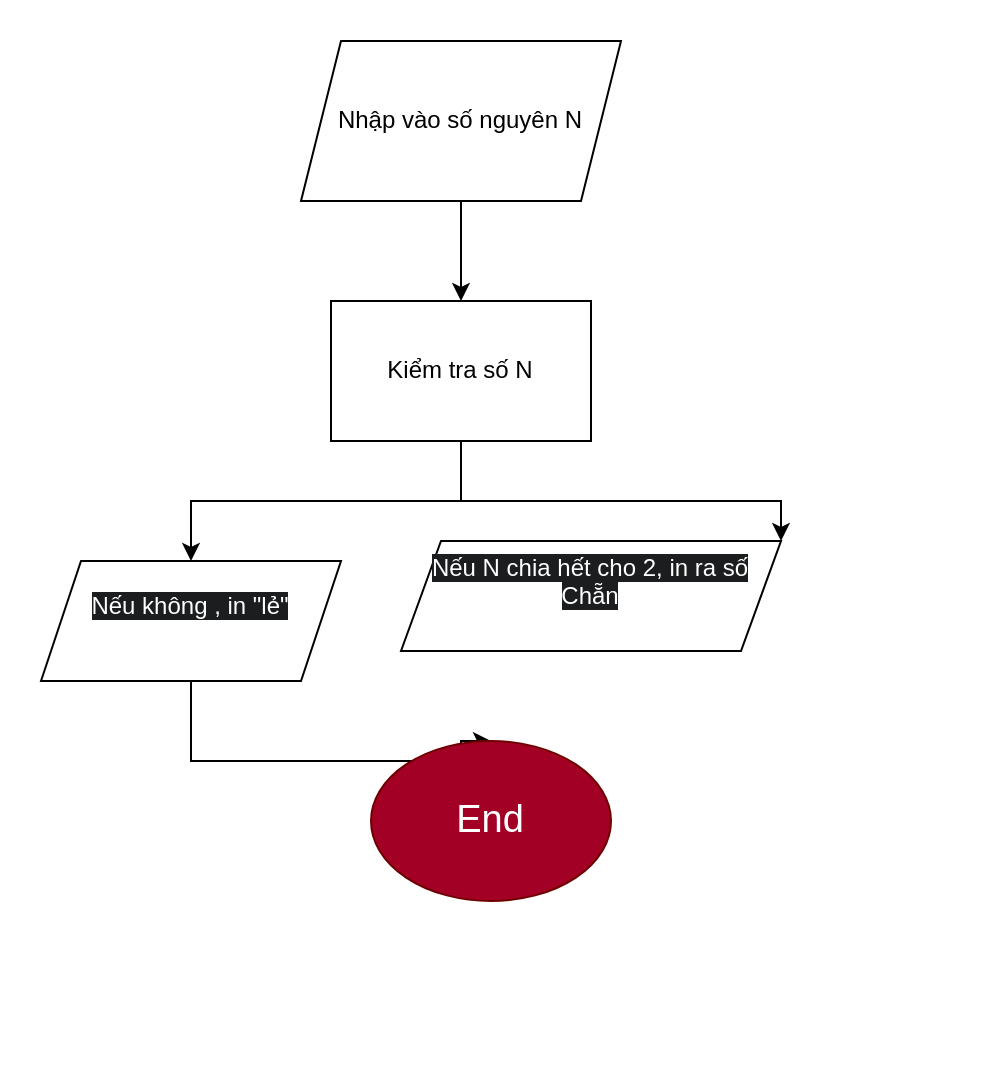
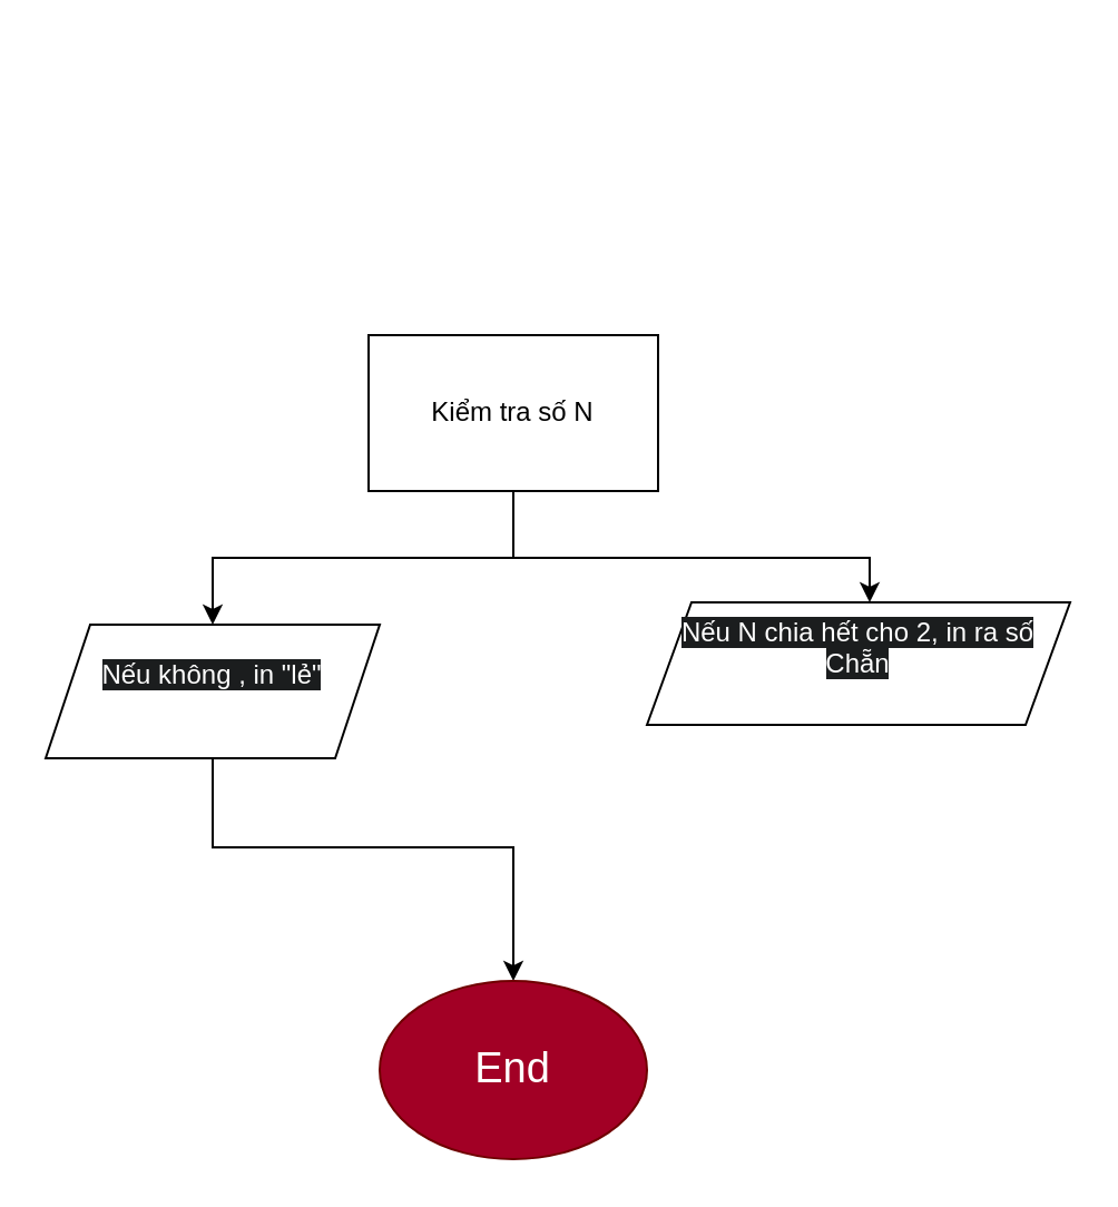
- <mxCell id="3" value="Nhập vào số nguyên N" style="shape=parallelogram;perimeter=parallelogramPerimeter;whiteSpace=wrap;html=1;fixedSize=1;" vertex="1" parent="1"><mxGeometry x="150" y="20" width="160" height="80" as="geometry" /></mxCell>
- <mxCell id="2" style="edgeStyle=orthogonalEdgeStyle;rounded=0;orthogonalLoop=1;jettySize=auto;html=1;entryX=0.5;entryY=0;entryDx=0;entryDy=0;" edge="1" parent="1" source="3" target="6"><mxGeometry relative="1" as="geometry" /></mxCell>
- <mxCell id="10" value="&#10;&lt;span style=&quot;color: rgb(255, 255, 255); font-family: Helvetica; font-size: 12px; font-style: normal; font-variant-ligatures: normal; font-variant-caps: normal; font-weight: 400; letter-spacing: normal; orphans: 2; text-align: center; text-indent: 0px; text-transform: none; widows: 2; word-spacing: 0px; -webkit-text-stroke-width: 0px; white-space: normal; background-color: rgb(27, 29, 30); text-decoration-thickness: initial; text-decoration-style: initial; text-decoration-color: initial; display: inline !important; float: none;&quot;&gt;Nếu N chia hết cho 2, in ra số Chẵn&lt;/span&gt;&#10;&#10;" style="shape=parallelogram;perimeter=parallelogramPerimeter;whiteSpace=wrap;html=1;fixedSize=1;" vertex="1" parent="1"><mxGeometry x="200" y="270" width="190" height="55" as="geometry" /></mxCell>
+ <mxCell id="10" value="&#10;&lt;span style=&quot;color: rgb(255, 255, 255); font-family: Helvetica; font-size: 12px; font-style: normal; font-variant-ligatures: normal; font-variant-caps: normal; font-weight: 400; letter-spacing: normal; orphans: 2; text-align: center; text-indent: 0px; text-transform: none; widows: 2; word-spacing: 0px; -webkit-text-stroke-width: 0px; white-space: normal; background-color: rgb(27, 29, 30); text-decoration-thickness: initial; text-decoration-style: initial; text-decoration-color: initial; display: inline !important; float: none;&quot;&gt;Nếu N chia hết cho 2, in ra số Chẵn&lt;/span&gt;&#10;&#10;" style="shape=parallelogram;perimeter=parallelogramPerimeter;whiteSpace=wrap;html=1;fixedSize=1;" vertex="1" parent="1"><mxGeometry x="290" y="270" width="190" height="55" as="geometry" /></mxCell>
- <mxCell id="8" value="&lt;font style=&quot;font-size: 19px;&quot;&gt;End&lt;/font&gt;" style="ellipse;whiteSpace=wrap;html=1;fillColor=#a20025;fontColor=#ffffff;strokeColor=#6F0000;" vertex="1" parent="1"><mxGeometry x="185" y="370" width="120" height="80" as="geometry" /></mxCell>
+ <mxCell id="8" value="&lt;font style=&quot;font-size: 19px;&quot;&gt;End&lt;/font&gt;" style="ellipse;whiteSpace=wrap;html=1;fillColor=#a20025;fontColor=#ffffff;strokeColor=#6F0000;" vertex="1" parent="1"><mxGeometry x="170" y="440" width="120" height="80" as="geometry" /></mxCell>
